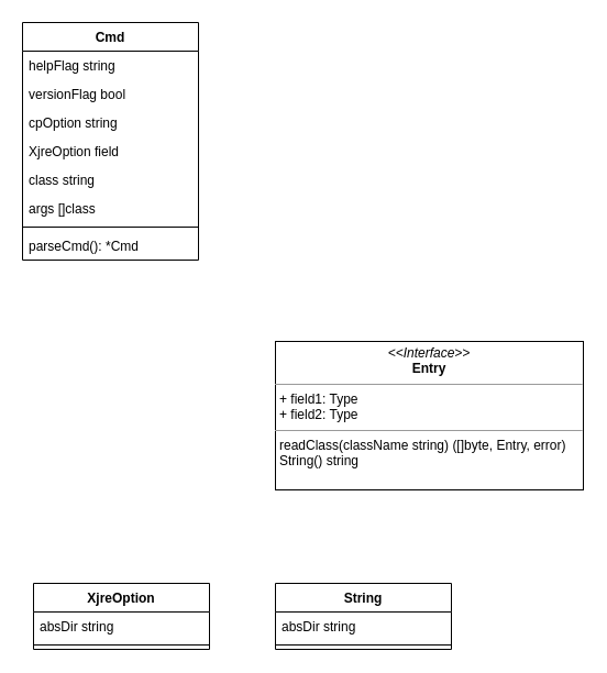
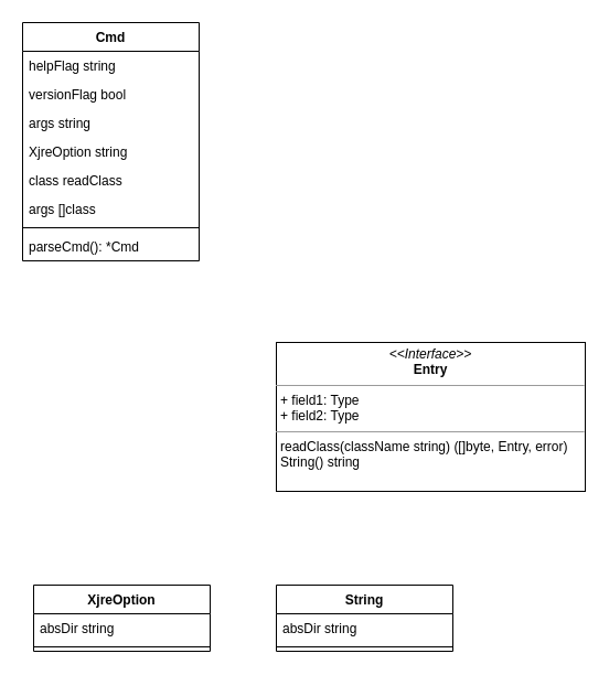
- <mxCell id="6" value="cpOption string" style="text;strokeColor=none;fillColor=none;align=left;verticalAlign=top;spacingLeft=4;spacingRight=4;overflow=hidden;rotatable=0;points=[[0,0.5],[1,0.5]];portConstraint=eastwest;" vertex="1" parent="3"><mxGeometry y="78" width="160" height="26" as="geometry" /></mxCell>
+ <mxCell id="6" value="args string" style="text;strokeColor=none;fillColor=none;align=left;verticalAlign=top;spacingLeft=4;spacingRight=4;overflow=hidden;rotatable=0;points=[[0,0.5],[1,0.5]];portConstraint=eastwest;" vertex="1" parent="3"><mxGeometry y="78" width="160" height="26" as="geometry" /></mxCell>
- <mxCell id="7" value="XjreOption field" style="text;strokeColor=none;fillColor=none;align=left;verticalAlign=top;spacingLeft=4;spacingRight=4;overflow=hidden;rotatable=0;points=[[0,0.5],[1,0.5]];portConstraint=eastwest;" vertex="1" parent="3"><mxGeometry y="104" width="160" height="26" as="geometry" /></mxCell>
+ <mxCell id="7" value="XjreOption string" style="text;strokeColor=none;fillColor=none;align=left;verticalAlign=top;spacingLeft=4;spacingRight=4;overflow=hidden;rotatable=0;points=[[0,0.5],[1,0.5]];portConstraint=eastwest;" vertex="1" parent="3"><mxGeometry y="104" width="160" height="26" as="geometry" /></mxCell>
- <mxCell id="8" value="class string" style="text;strokeColor=none;fillColor=none;align=left;verticalAlign=top;spacingLeft=4;spacingRight=4;overflow=hidden;rotatable=0;points=[[0,0.5],[1,0.5]];portConstraint=eastwest;" vertex="1" parent="3"><mxGeometry y="130" width="160" height="26" as="geometry" /></mxCell>
+ <mxCell id="8" value="class readClass" style="text;strokeColor=none;fillColor=none;align=left;verticalAlign=top;spacingLeft=4;spacingRight=4;overflow=hidden;rotatable=0;points=[[0,0.5],[1,0.5]];portConstraint=eastwest;" vertex="1" parent="3"><mxGeometry y="130" width="160" height="26" as="geometry" /></mxCell>
